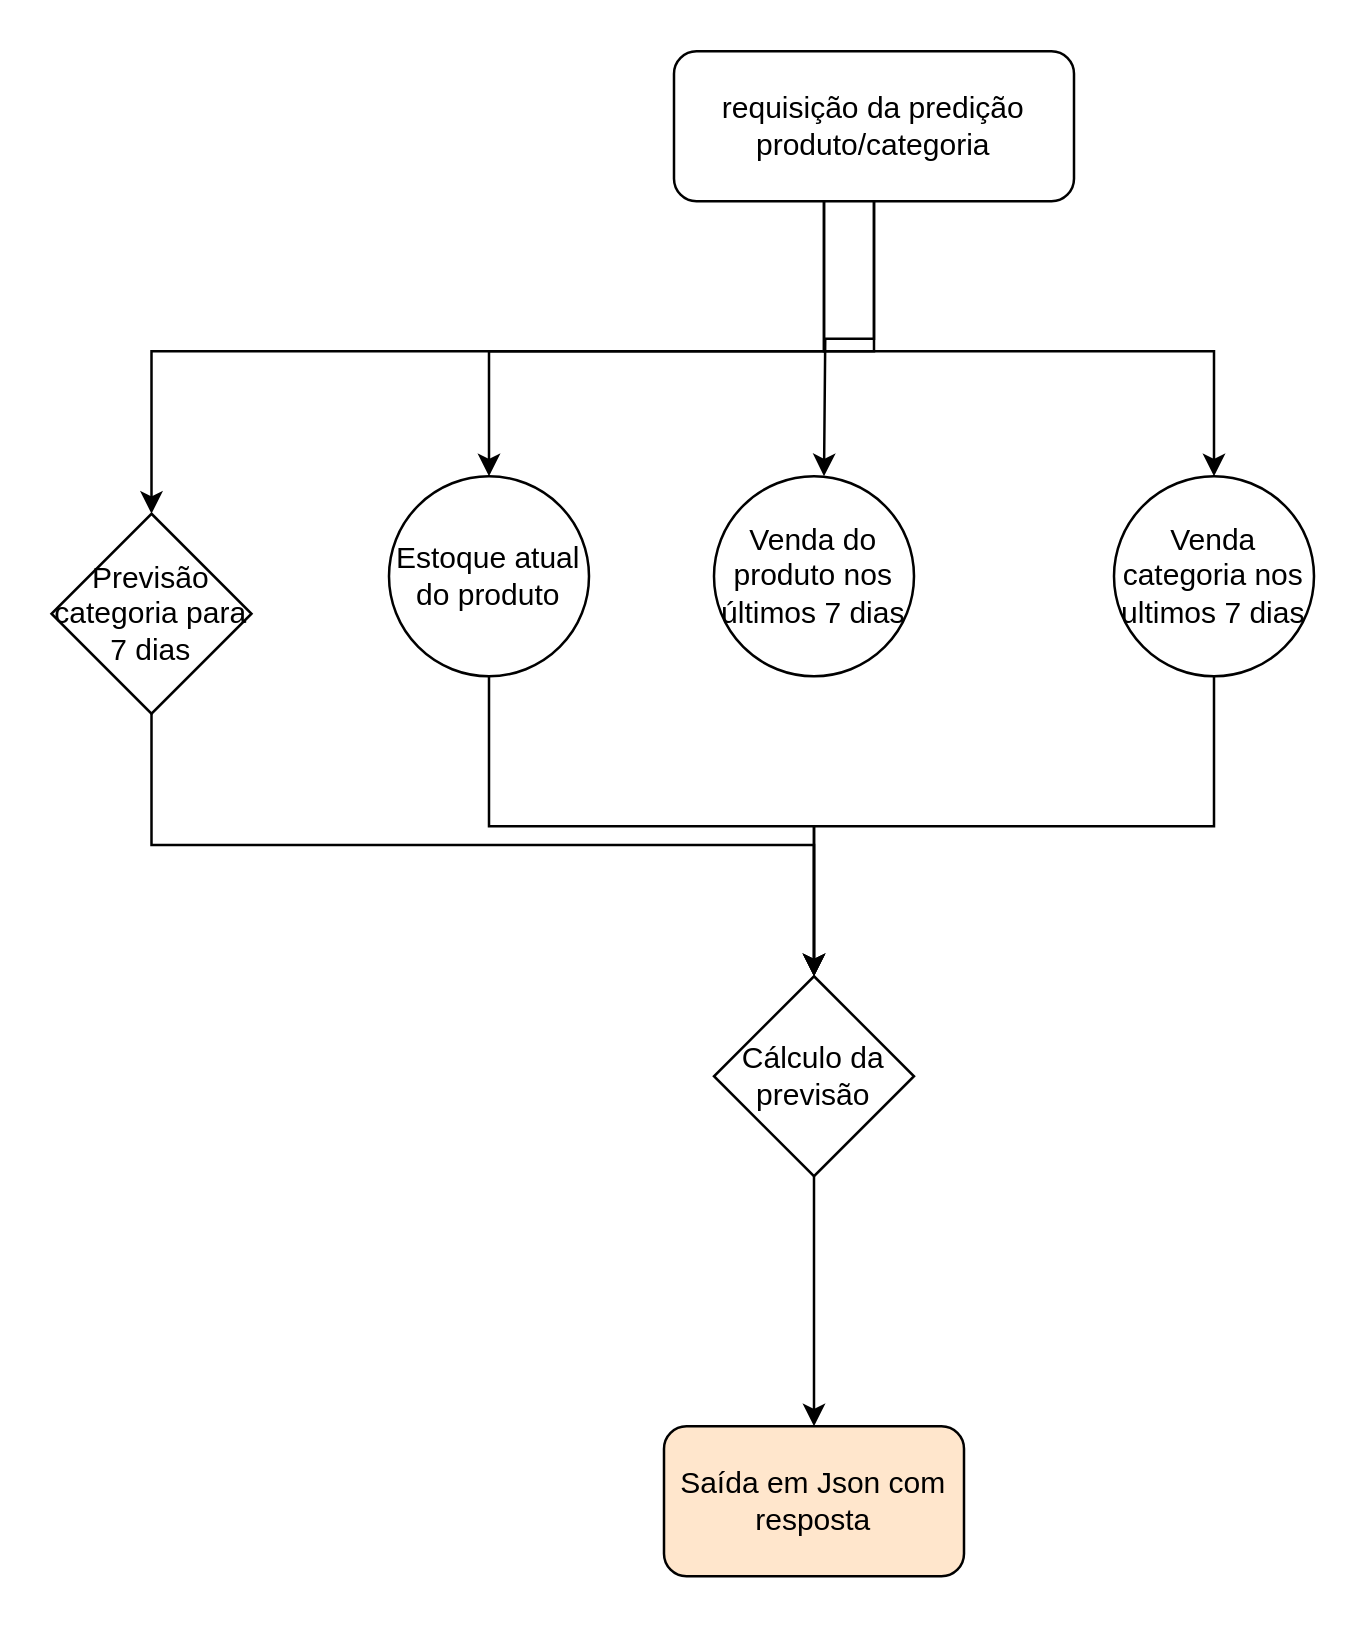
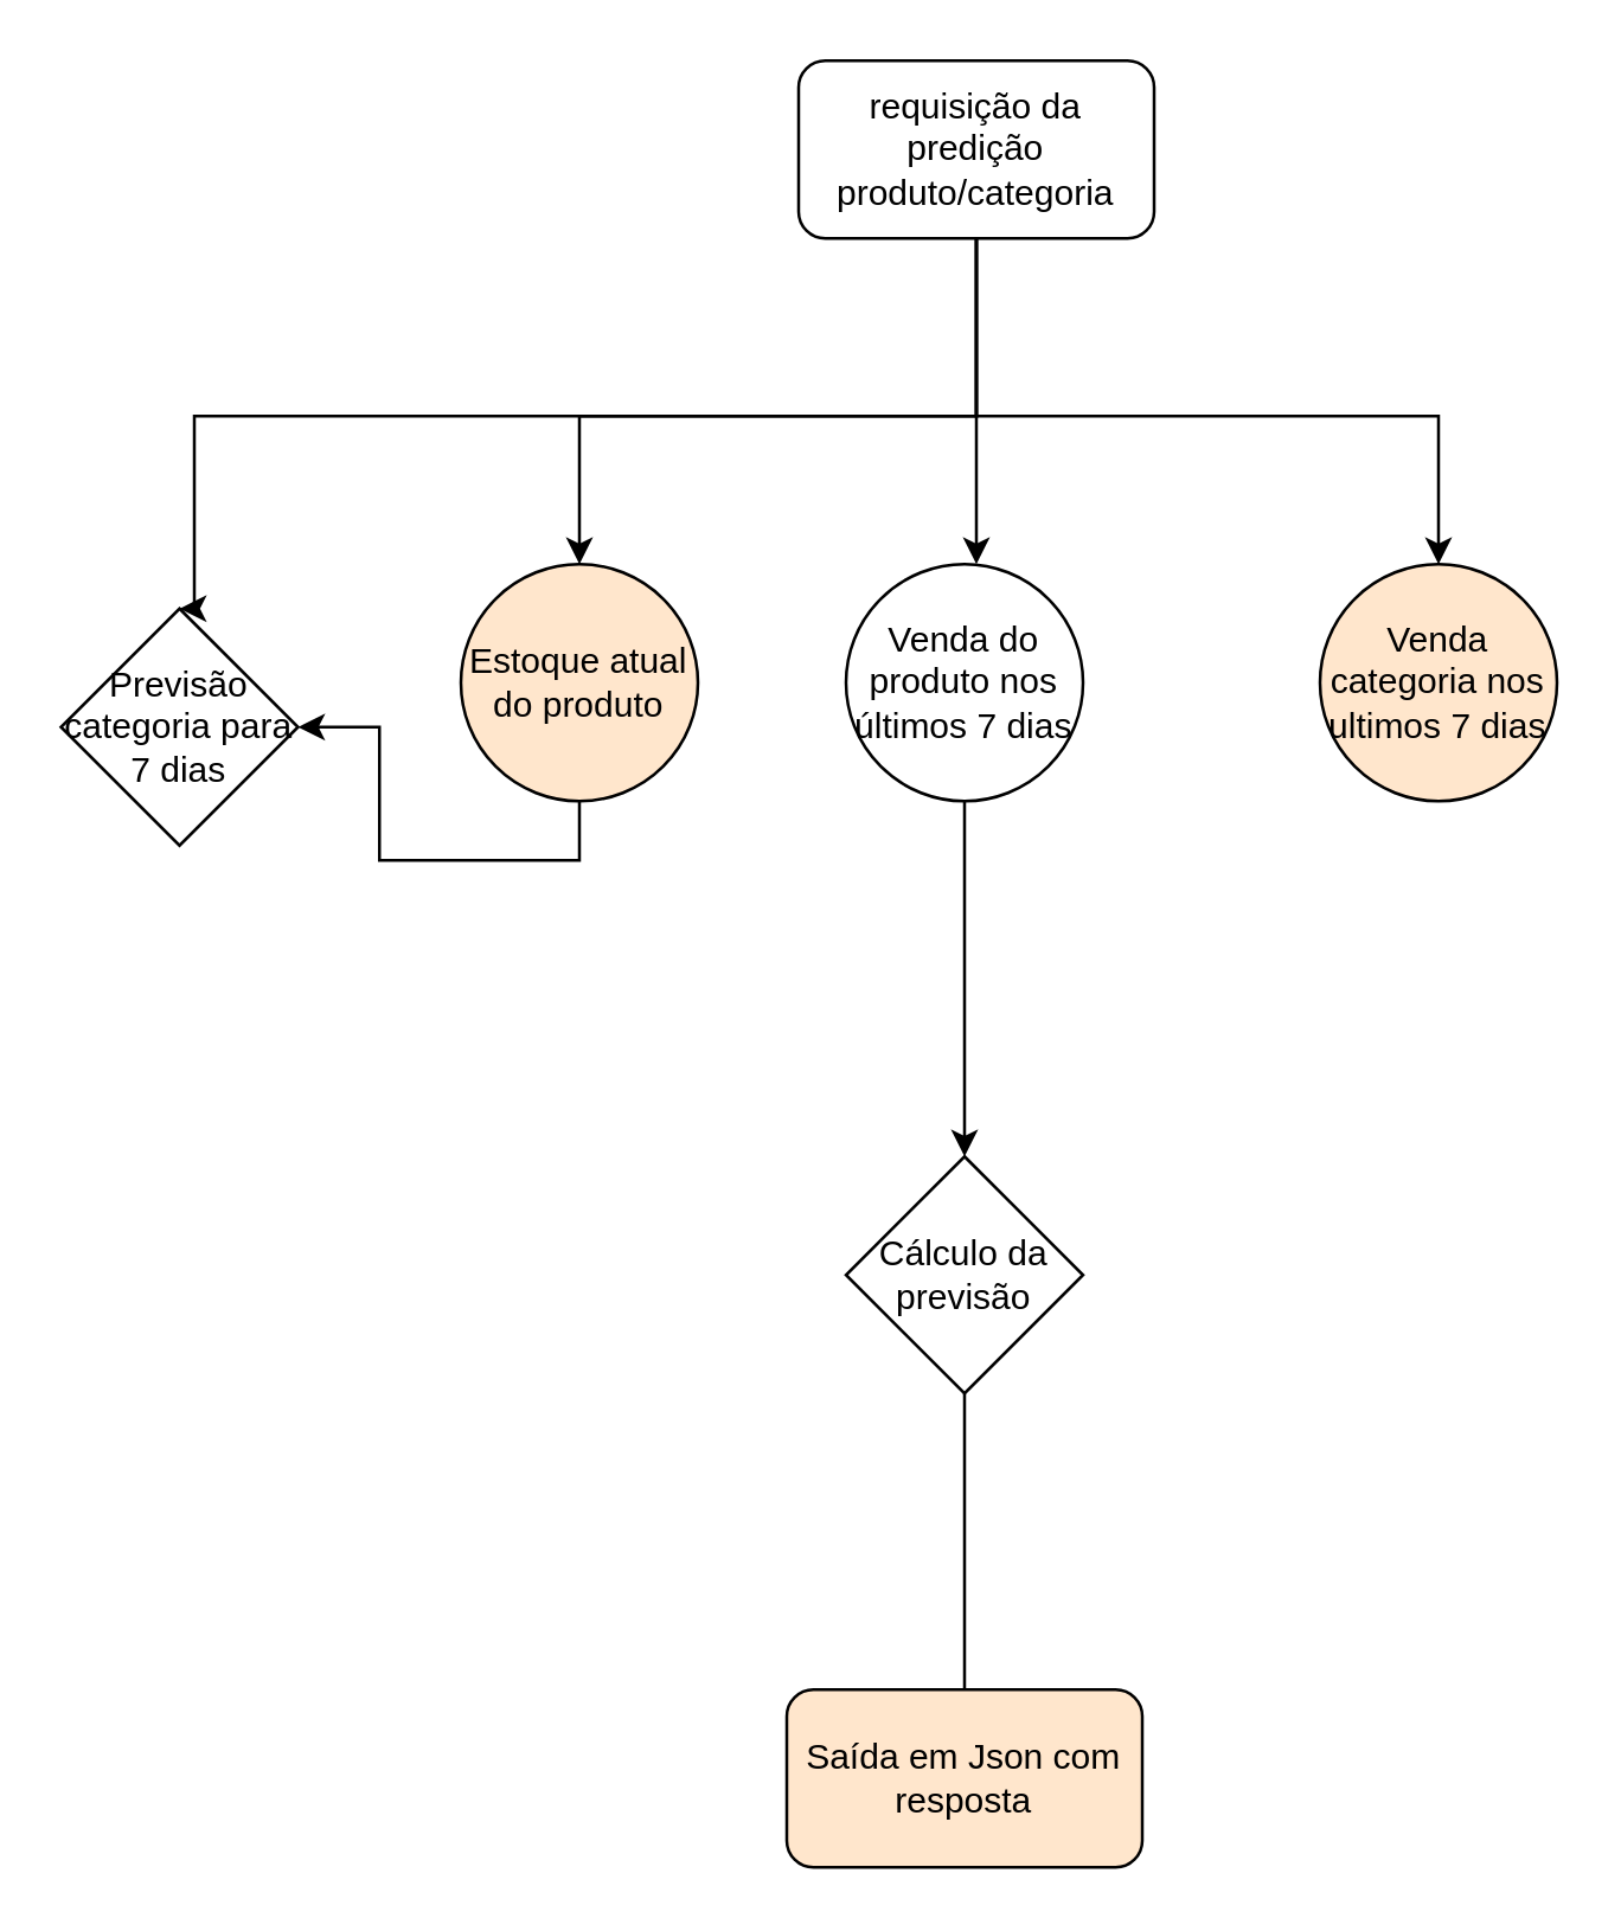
- <mxCell id="6" value="requisição da predição produto/categoria" style="rounded=1;whiteSpace=wrap;html=1;" vertex="1" parent="1"><mxGeometry x="269" y="20" width="160" height="60" as="geometry" /></mxCell>
+ <mxCell id="6" value="requisição da predição produto/categoria" style="rounded=1;whiteSpace=wrap;html=1;" vertex="1" parent="1"><mxGeometry x="269" y="20" width="120" height="60" as="geometry" /></mxCell>
- <mxCell id="12" value="Estoque atual do produto" style="ellipse;whiteSpace=wrap;html=1;aspect=fixed;" vertex="1" parent="1"><mxGeometry x="155" y="190" width="80" height="80" as="geometry" /></mxCell>
+ <mxCell id="12" value="Estoque atual do produto" style="ellipse;whiteSpace=wrap;html=1;aspect=fixed;fillColor=#ffe6cc;" vertex="1" parent="1"><mxGeometry x="155" y="190" width="80" height="80" as="geometry" /></mxCell>
- <mxCell id="14" value="&lt;div&gt;Venda categoria nos ultimos 7 dias&lt;/div&gt;" style="ellipse;whiteSpace=wrap;html=1;aspect=fixed;" vertex="1" parent="1"><mxGeometry x="445" y="190" width="80" height="80" as="geometry" /></mxCell>
+ <mxCell id="14" value="&lt;div&gt;Venda categoria nos ultimos 7 dias&lt;/div&gt;" style="ellipse;whiteSpace=wrap;html=1;aspect=fixed;fillColor=#ffe6cc;" vertex="1" parent="1"><mxGeometry x="445" y="190" width="80" height="80" as="geometry" /></mxCell>
+ <mxCell id="7" style="edgeStyle=orthogonalEdgeStyle;rounded=0;orthogonalLoop=1;jettySize=auto;html=1;entryX=0.5;entryY=0;entryDx=0;entryDy=0;" edge="1" parent="1" source="8" target="16"><mxGeometry relative="1" as="geometry" /></mxCell>
- <mxCell id="11" style="edgeStyle=orthogonalEdgeStyle;rounded=0;orthogonalLoop=1;jettySize=auto;html=1;exitX=0.5;exitY=1;exitDx=0;exitDy=0;entryX=0.5;entryY=0;entryDx=0;entryDy=0;" edge="1" parent="1" source="12" target="16"><mxGeometry relative="1" as="geometry" /></mxCell>
+ <mxCell id="11" style="edgeStyle=orthogonalEdgeStyle;rounded=0;orthogonalLoop=1;jettySize=auto;html=1;exitX=0.5;exitY=1;exitDx=0;exitDy=0;" edge="1" parent="1" source="12" target="10"><mxGeometry relative="1" as="geometry" /></mxCell>
- <mxCell id="13" style="edgeStyle=orthogonalEdgeStyle;rounded=0;orthogonalLoop=1;jettySize=auto;html=1;exitX=0.5;exitY=1;exitDx=0;exitDy=0;entryX=0.5;entryY=0;entryDx=0;entryDy=0;" edge="1" parent="1" source="14" target="16"><mxGeometry relative="1" as="geometry" /></mxCell>
- <mxCell id="9" style="edgeStyle=orthogonalEdgeStyle;rounded=0;orthogonalLoop=1;jettySize=auto;html=1;exitX=0.5;exitY=1;exitDx=0;exitDy=0;entryX=0.5;entryY=0;entryDx=0;entryDy=0;" edge="1" parent="1" source="10" target="16"><mxGeometry relative="1" as="geometry"><mxPoint x="325" y="370" as="targetPoint" /></mxGeometry></mxCell>
- <mxCell id="15" style="edgeStyle=orthogonalEdgeStyle;rounded=0;orthogonalLoop=1;jettySize=auto;html=1;exitX=0.5;exitY=1;exitDx=0;exitDy=0;" edge="1" parent="1" source="16" target="17"><mxGeometry relative="1" as="geometry" /></mxCell>
+ <mxCell id="15" style="edgeStyle=orthogonalEdgeStyle;rounded=0;orthogonalLoop=1;jettySize=auto;html=1;exitX=0.5;exitY=1;exitDx=0;exitDy=0;endArrow=none;" edge="1" parent="1" source="16" target="17"><mxGeometry relative="1" as="geometry" /></mxCell>
